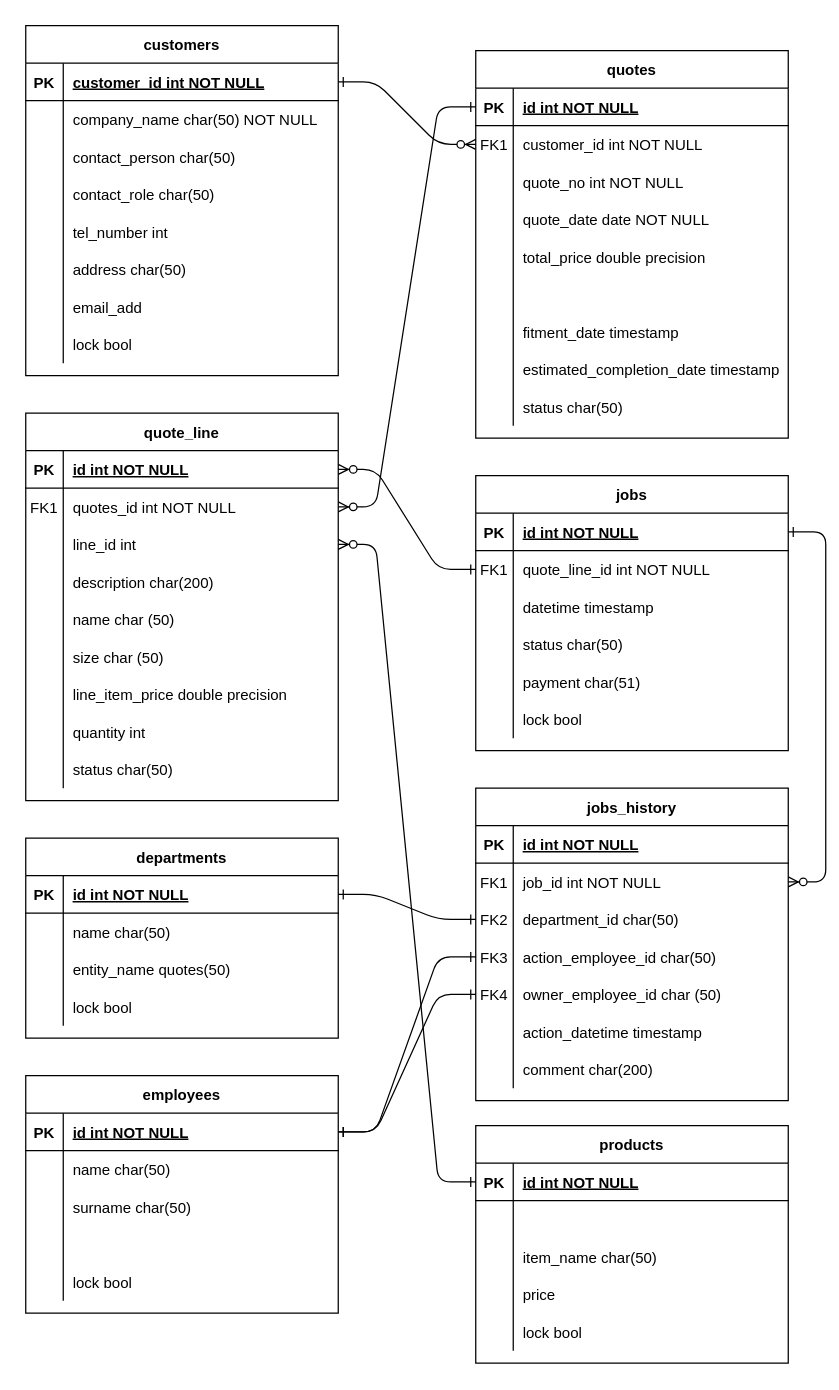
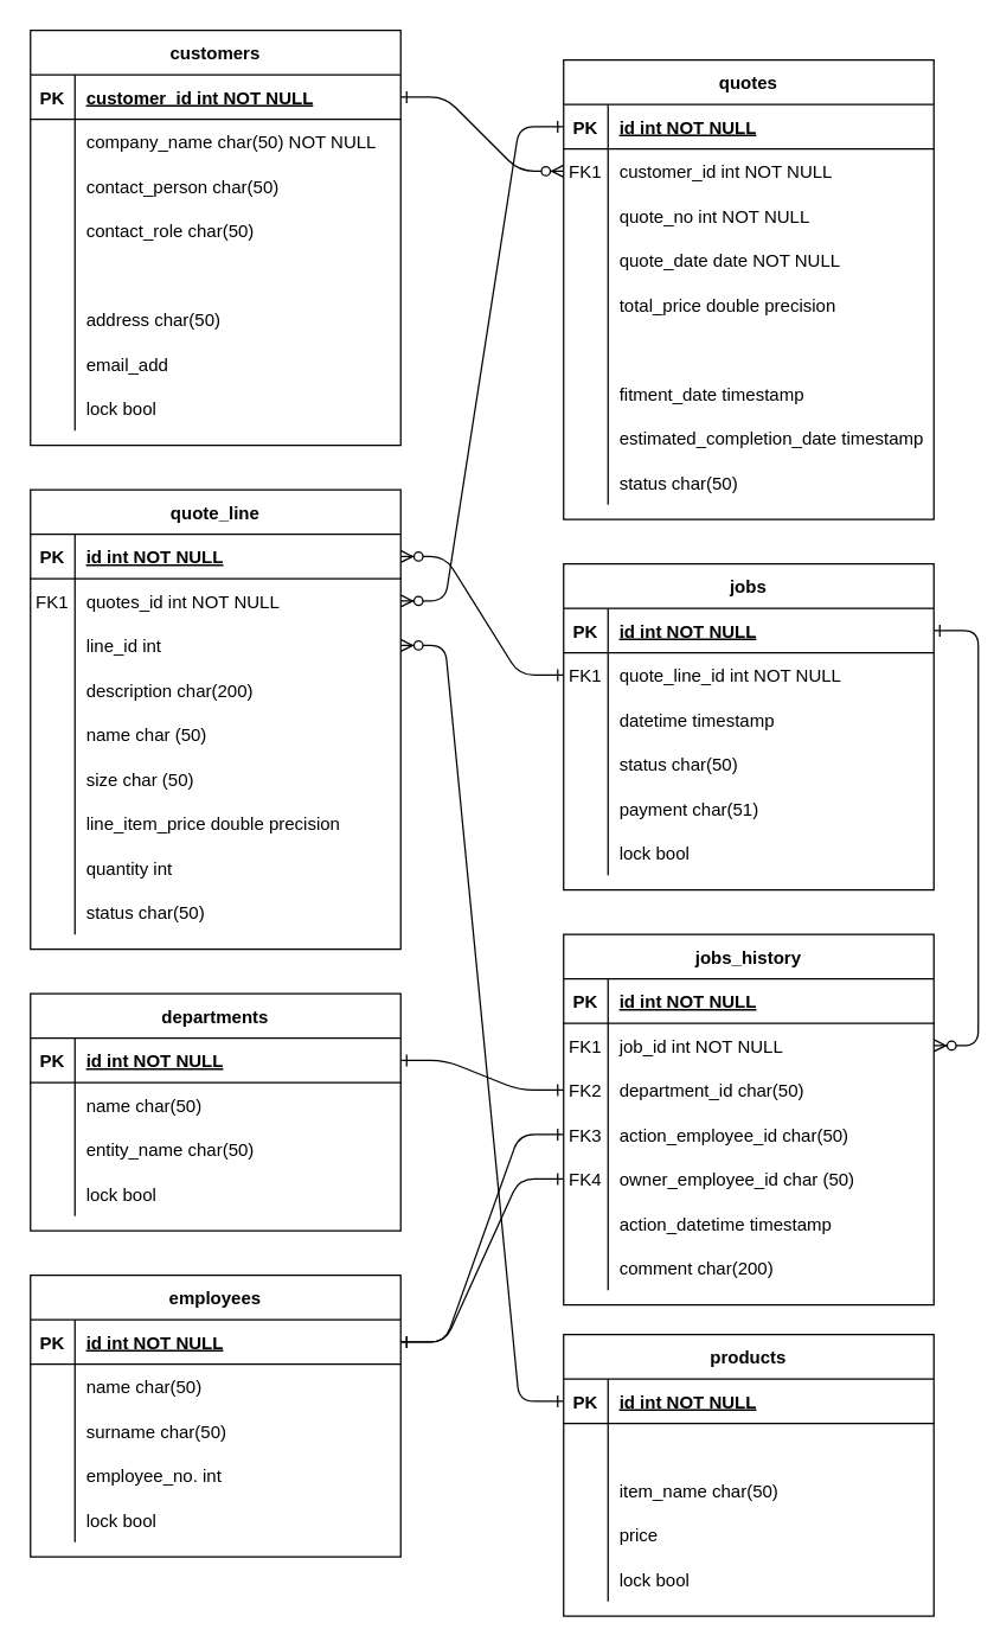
- <mxCell id="74" value="tel_number int " style="shape=partialRectangle;overflow=hidden;connectable=0;fillColor=none;top=0;left=0;bottom=0;right=0;align=left;spacingLeft=6;" parent="72" vertex="1"><mxGeometry x="30" width="220" height="30" as="geometry"><mxRectangle width="220" height="30" as="alternateBounds" /></mxGeometry></mxCell>
- <mxCell id="128" value="entity_name quotes(50)" style="shape=partialRectangle;overflow=hidden;connectable=0;fillColor=none;top=0;left=0;bottom=0;right=0;align=left;spacingLeft=6;" parent="126" vertex="1"><mxGeometry x="30" width="220" height="30" as="geometry"><mxRectangle width="220" height="30" as="alternateBounds" /></mxGeometry></mxCell>
+ <mxCell id="128" value="entity_name char(50)" style="shape=partialRectangle;overflow=hidden;connectable=0;fillColor=none;top=0;left=0;bottom=0;right=0;align=left;spacingLeft=6;" parent="126" vertex="1"><mxGeometry x="30" width="220" height="30" as="geometry"><mxRectangle width="220" height="30" as="alternateBounds" /></mxGeometry></mxCell>
+ <mxCell id="115" value="employee_no. int" style="shape=partialRectangle;overflow=hidden;connectable=0;fillColor=none;top=0;left=0;bottom=0;right=0;align=left;spacingLeft=6;" parent="113" vertex="1"><mxGeometry x="30" width="220" height="30" as="geometry"><mxRectangle width="220" height="30" as="alternateBounds" /></mxGeometry></mxCell>
